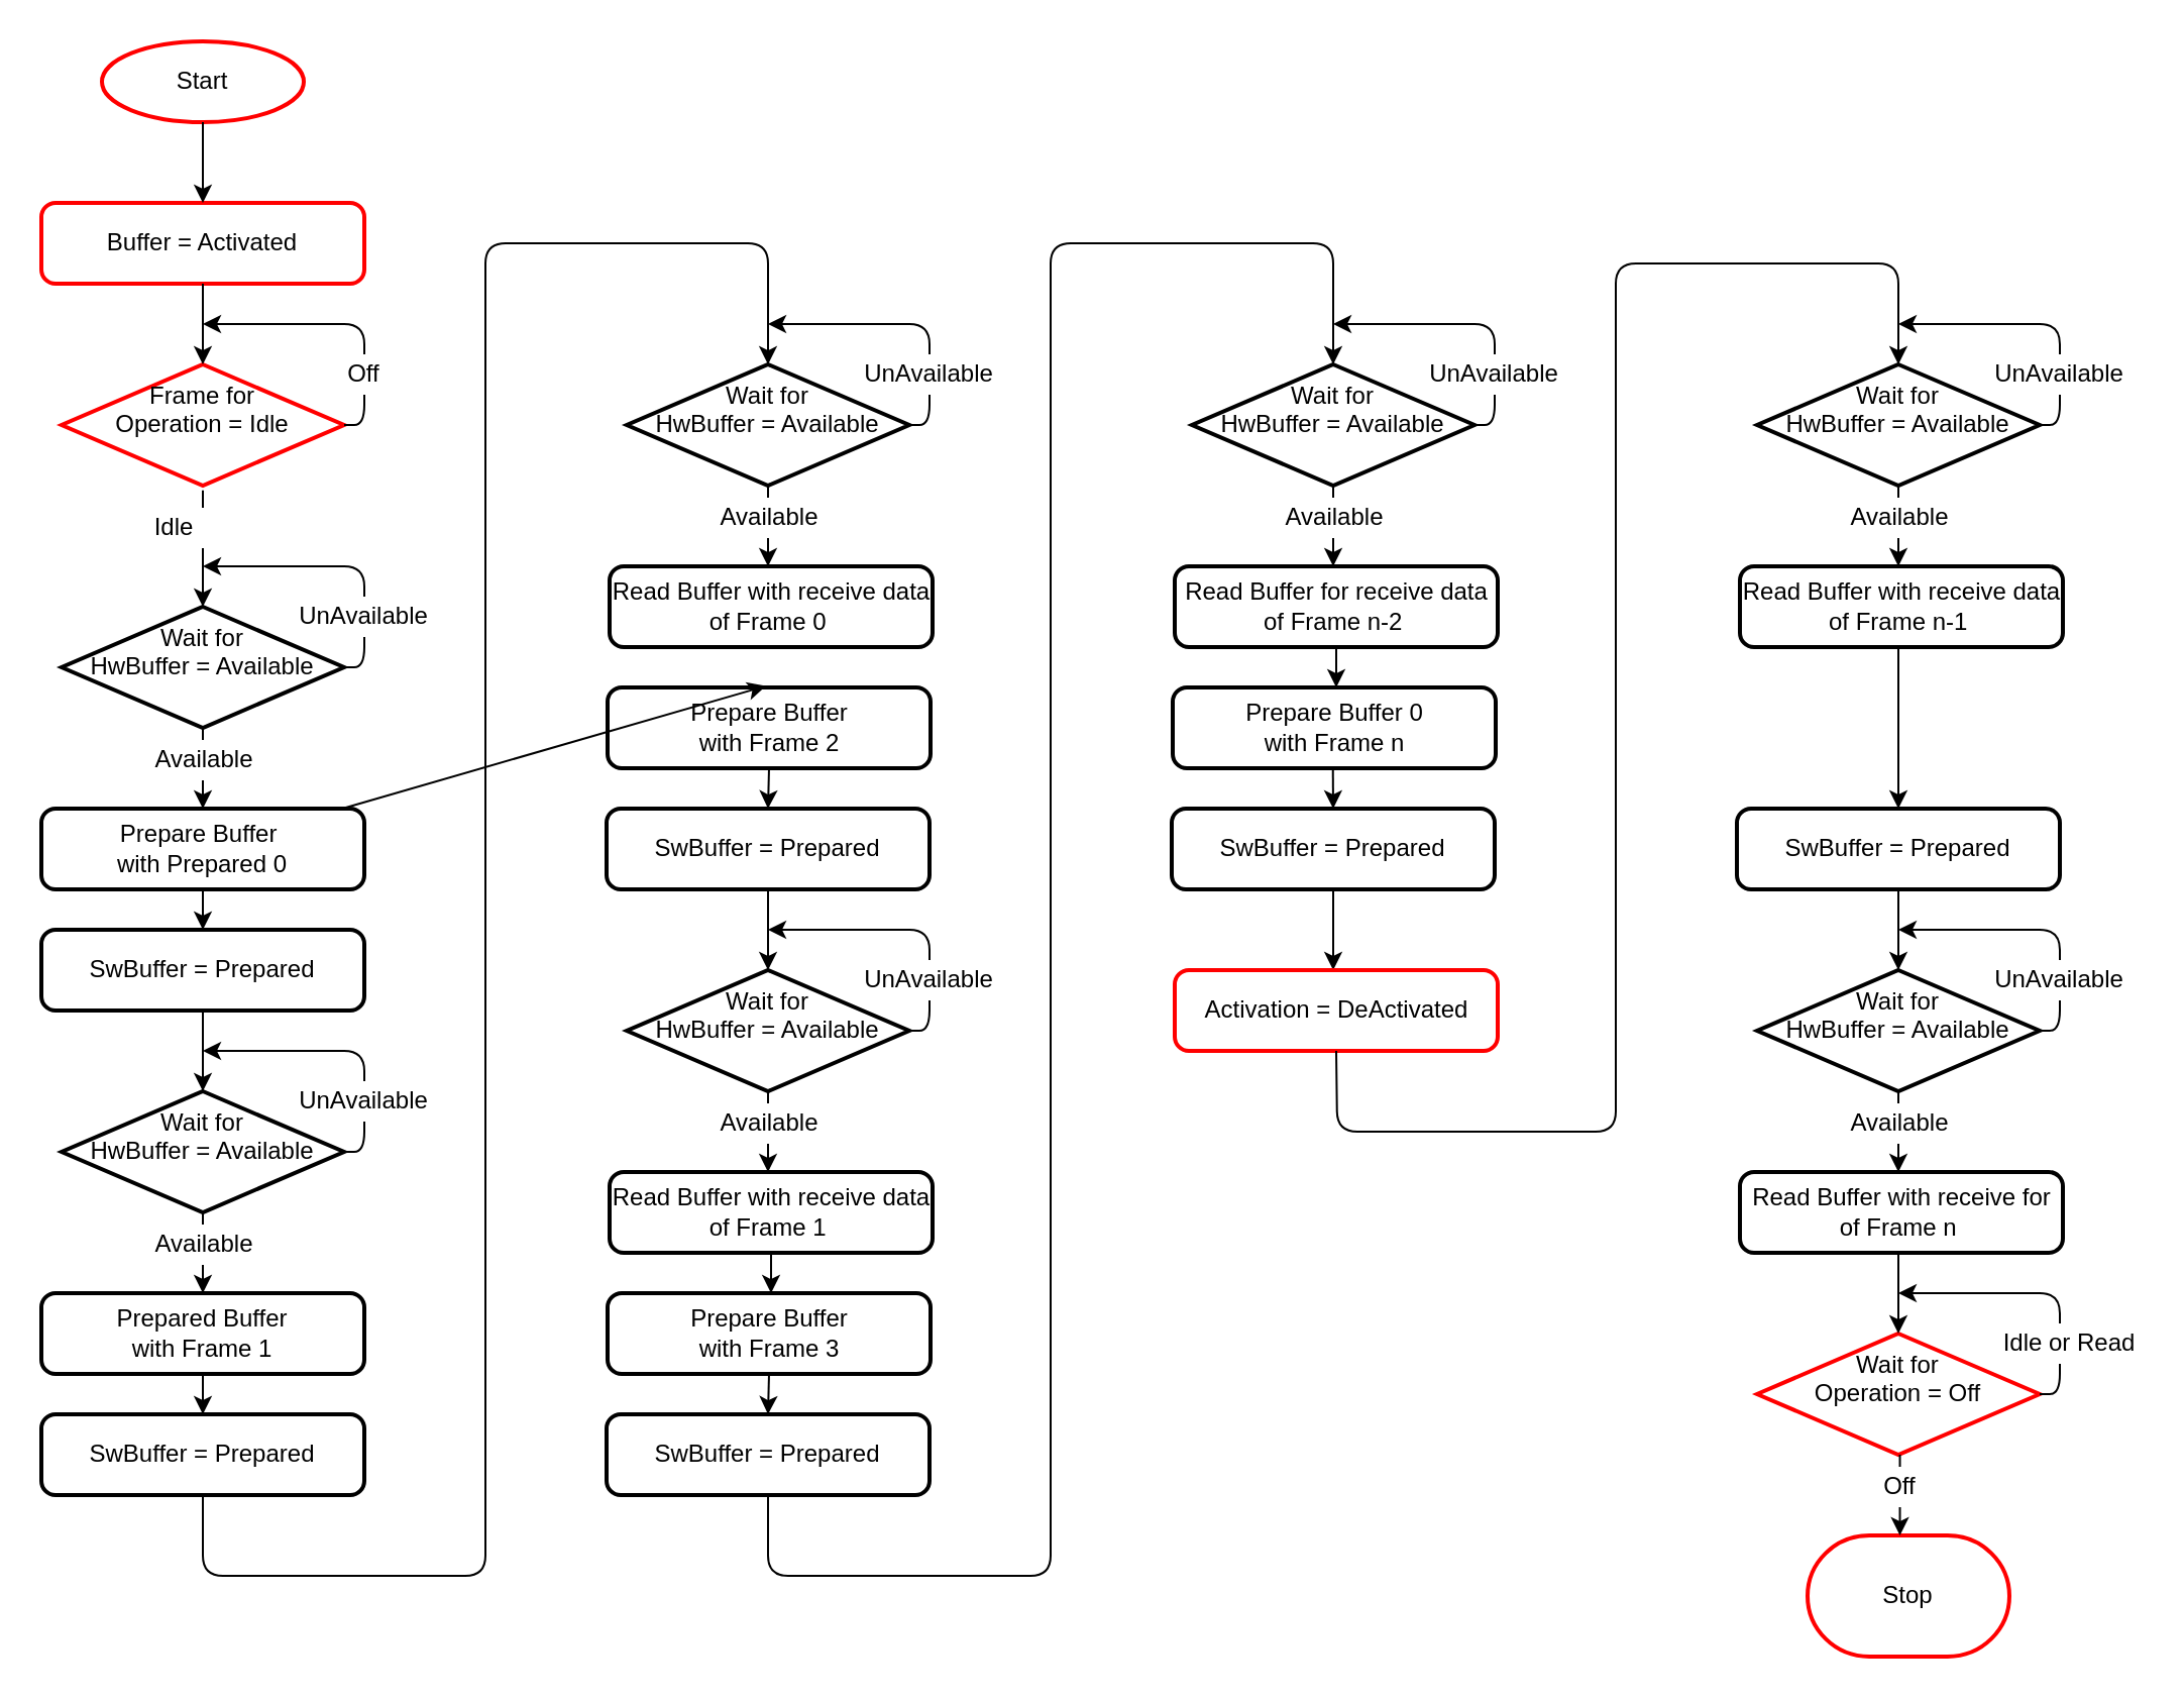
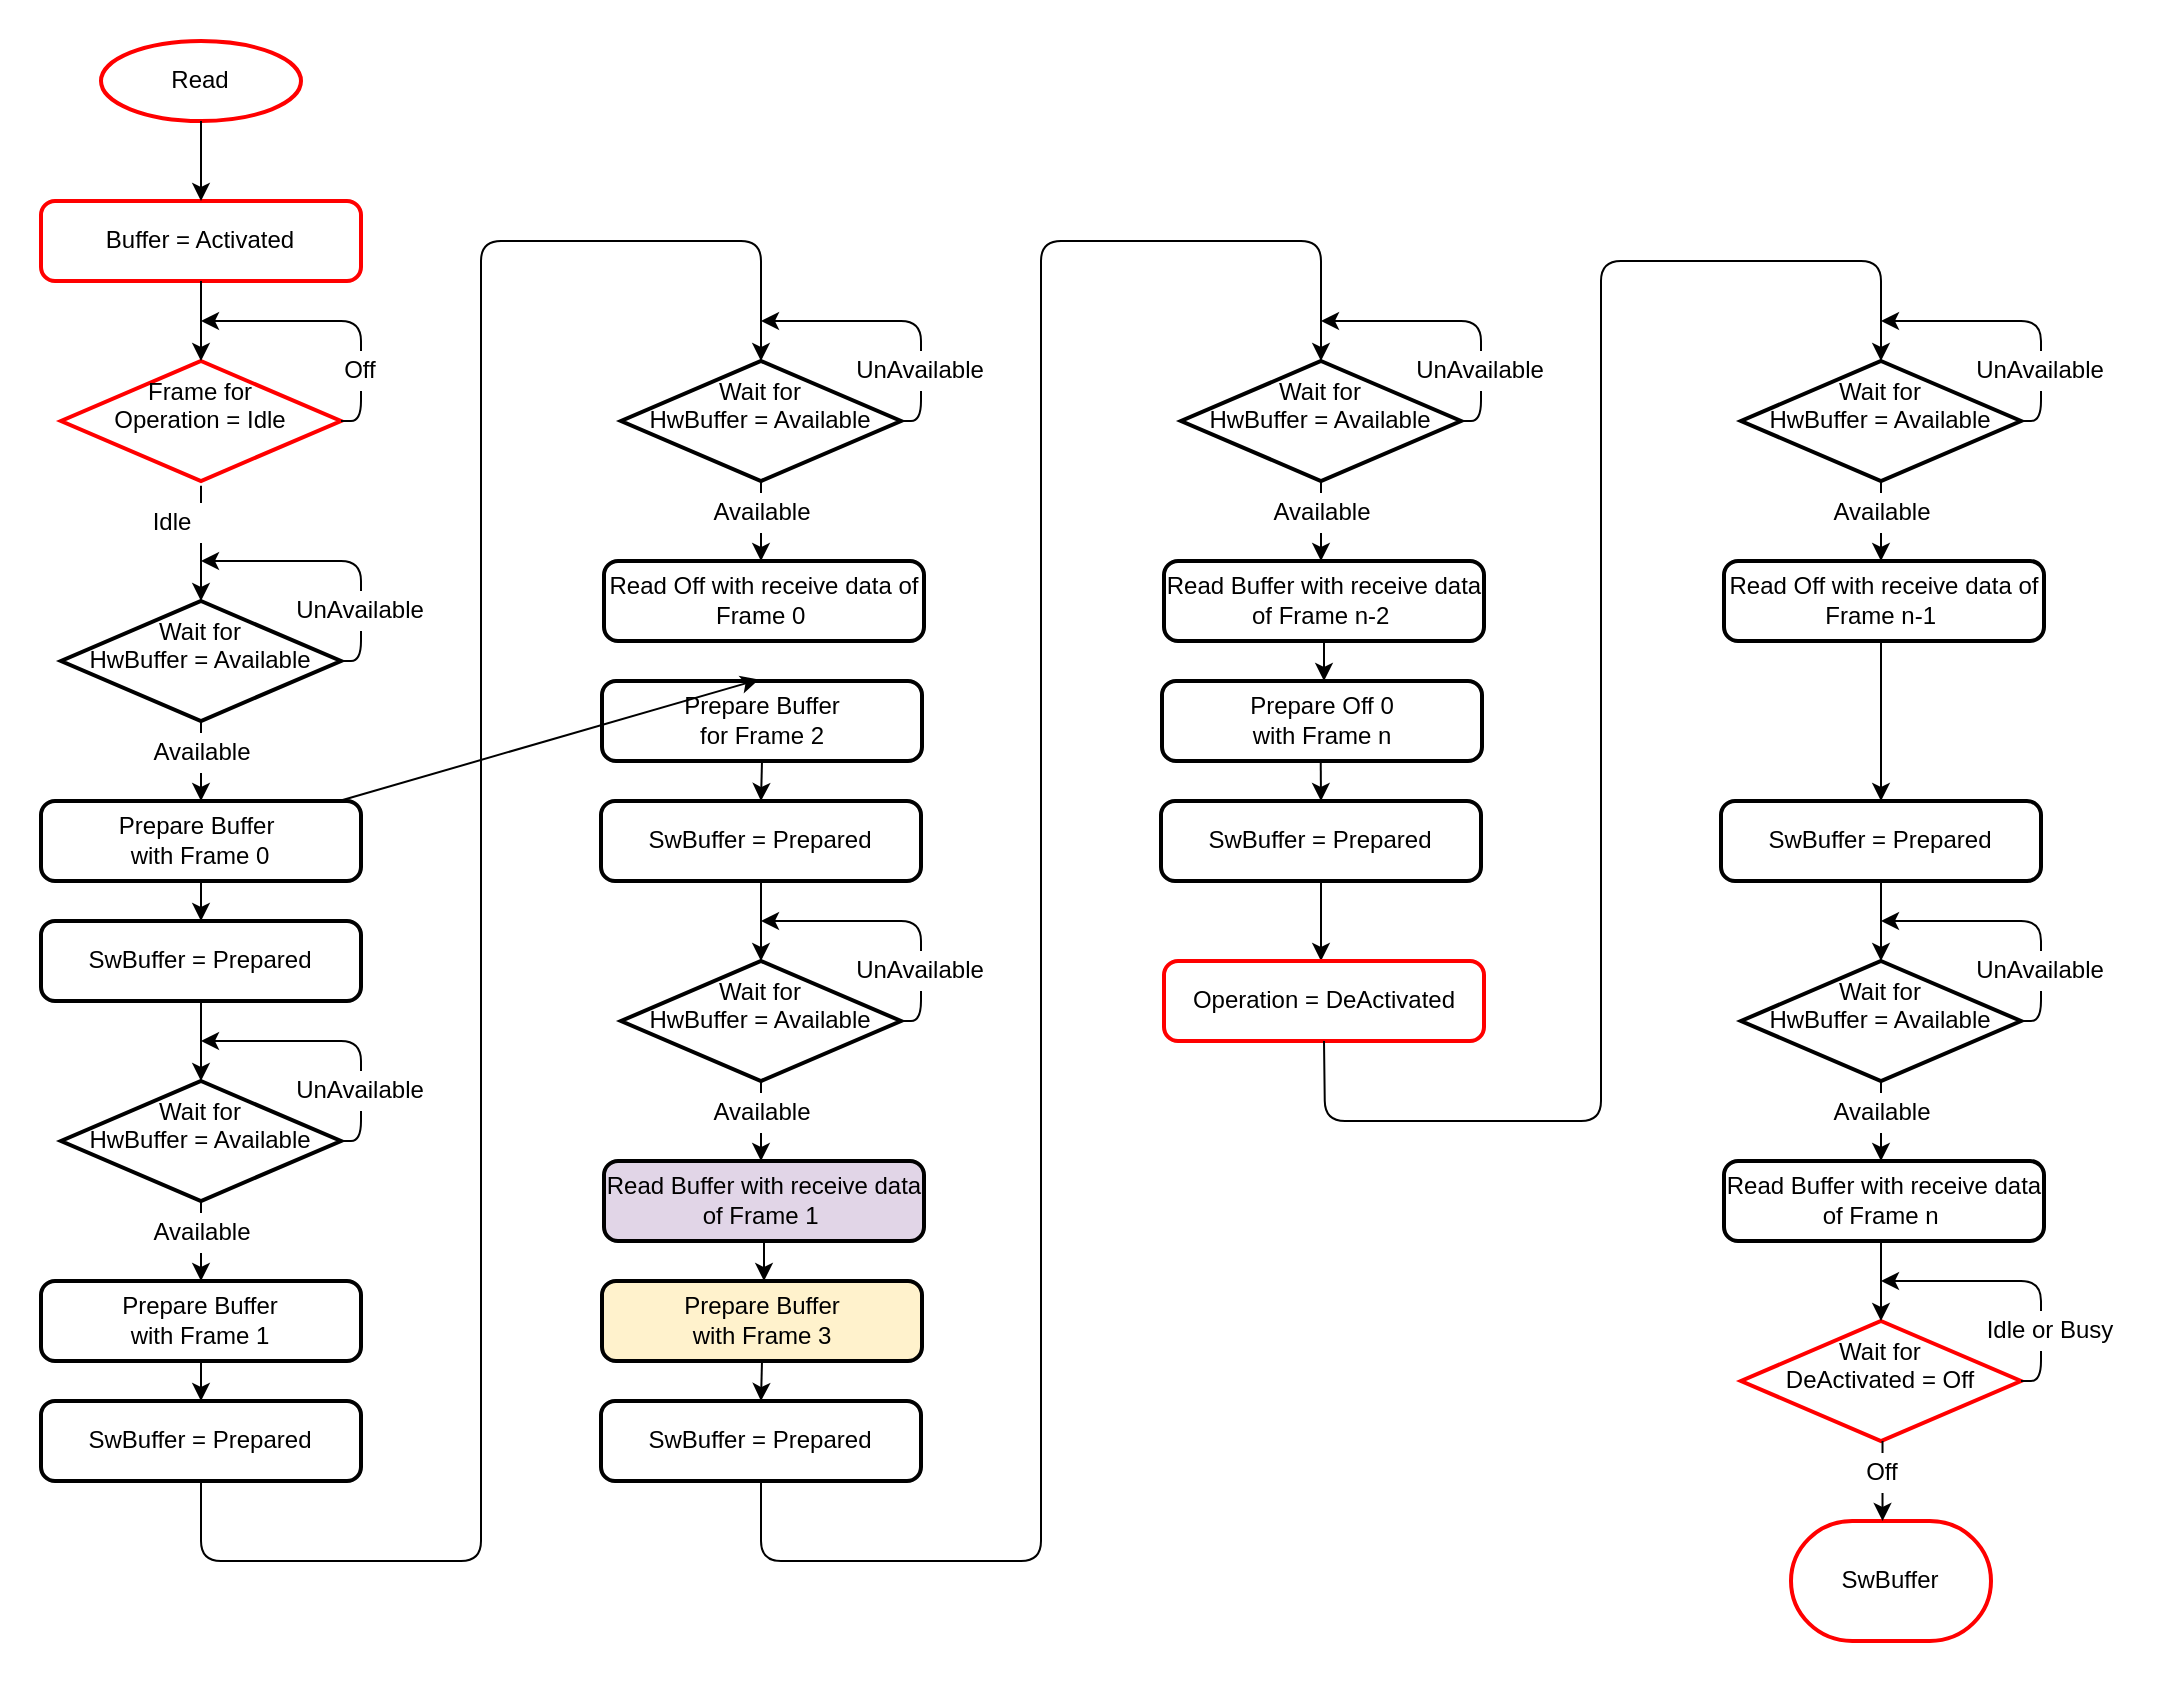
- <mxCell id="2" value="Start" style="strokeWidth=2;html=1;shape=mxgraph.flowchart.start_1;whiteSpace=wrap;strokeColor=#FF0000;" parent="1" vertex="1"><mxGeometry x="50" y="20" width="100" height="40" as="geometry" /></mxCell>
+ <mxCell id="2" value="Read" style="strokeWidth=2;html=1;shape=mxgraph.flowchart.start_1;whiteSpace=wrap;strokeColor=#FF0000;" parent="1" vertex="1"><mxGeometry x="50" y="20" width="100" height="40" as="geometry" /></mxCell>
- <mxCell id="32" value="Read Buffer with receive data of Frame 0&amp;nbsp;" style="rounded=1;whiteSpace=wrap;html=1;absoluteArcSize=1;arcSize=14;strokeWidth=2;" parent="1" vertex="1"><mxGeometry x="301.5" y="280" width="160" height="40" as="geometry" /></mxCell>
+ <mxCell id="32" value="Read Off with receive data of Frame 0&amp;nbsp;" style="rounded=1;whiteSpace=wrap;html=1;absoluteArcSize=1;arcSize=14;strokeWidth=2;" parent="1" vertex="1"><mxGeometry x="301.5" y="280" width="160" height="40" as="geometry" /></mxCell>
- <mxCell id="53" value="Read Buffer for receive data of Frame n-2&amp;nbsp;" style="rounded=1;whiteSpace=wrap;html=1;absoluteArcSize=1;arcSize=14;strokeWidth=2;" parent="1" vertex="1"><mxGeometry x="581.5" y="280" width="160" height="40" as="geometry" /></mxCell>
+ <mxCell id="53" value="Read Buffer with receive data of Frame n-2&amp;nbsp;" style="rounded=1;whiteSpace=wrap;html=1;absoluteArcSize=1;arcSize=14;strokeWidth=2;" parent="1" vertex="1"><mxGeometry x="581.5" y="280" width="160" height="40" as="geometry" /></mxCell>
- <mxCell id="63" value="Read Buffer with receive data of Frame n-1&amp;nbsp;" style="rounded=1;whiteSpace=wrap;html=1;absoluteArcSize=1;arcSize=14;strokeWidth=2;" parent="1" vertex="1"><mxGeometry x="861.5" y="280" width="160" height="40" as="geometry" /></mxCell>
+ <mxCell id="63" value="Read Off with receive data of Frame n-1&amp;nbsp;" style="rounded=1;whiteSpace=wrap;html=1;absoluteArcSize=1;arcSize=14;strokeWidth=2;" parent="1" vertex="1"><mxGeometry x="861.5" y="280" width="160" height="40" as="geometry" /></mxCell>
- <mxCell id="29" value="Prepare Buffer&lt;br&gt;with Frame 2" style="rounded=1;whiteSpace=wrap;html=1;absoluteArcSize=1;arcSize=14;strokeWidth=2;" parent="1" vertex="1"><mxGeometry x="300.5" y="340" width="160" height="40" as="geometry" /></mxCell>
+ <mxCell id="29" value="Prepare Buffer&lt;br&gt;for Frame 2" style="rounded=1;whiteSpace=wrap;html=1;absoluteArcSize=1;arcSize=14;strokeWidth=2;" parent="1" vertex="1"><mxGeometry x="300.5" y="340" width="160" height="40" as="geometry" /></mxCell>
- <mxCell id="50" value="Prepare Buffer 0&lt;br&gt;with Frame n" style="rounded=1;whiteSpace=wrap;html=1;absoluteArcSize=1;arcSize=14;strokeWidth=2;" parent="1" vertex="1"><mxGeometry x="580.5" y="340" width="160" height="40" as="geometry" /></mxCell>
+ <mxCell id="50" value="Prepare Off 0&lt;br&gt;with Frame n" style="rounded=1;whiteSpace=wrap;html=1;absoluteArcSize=1;arcSize=14;strokeWidth=2;" parent="1" vertex="1"><mxGeometry x="580.5" y="340" width="160" height="40" as="geometry" /></mxCell>
- <mxCell id="9" value="Prepare Buffer&amp;nbsp;&lt;br&gt;with Prepared 0" style="rounded=1;whiteSpace=wrap;html=1;absoluteArcSize=1;arcSize=14;strokeWidth=2;" parent="1" vertex="1"><mxGeometry x="20" y="400" width="160" height="40" as="geometry" /></mxCell>
+ <mxCell id="9" value="Prepare Buffer&amp;nbsp;&lt;br&gt;with Frame 0" style="rounded=1;whiteSpace=wrap;html=1;absoluteArcSize=1;arcSize=14;strokeWidth=2;" parent="1" vertex="1"><mxGeometry x="20" y="400" width="160" height="40" as="geometry" /></mxCell>
- <mxCell id="56" value="Activation = DeActivated" style="rounded=1;whiteSpace=wrap;html=1;absoluteArcSize=1;arcSize=14;strokeWidth=2;strokeColor=#FF0000;" parent="1" vertex="1"><mxGeometry x="581.5" y="480" width="160" height="40" as="geometry" /></mxCell>
+ <mxCell id="56" value="Operation = DeActivated" style="rounded=1;whiteSpace=wrap;html=1;absoluteArcSize=1;arcSize=14;strokeWidth=2;strokeColor=#FF0000;" parent="1" vertex="1"><mxGeometry x="581.5" y="480" width="160" height="40" as="geometry" /></mxCell>
- <mxCell id="43" value="Read Buffer with receive data of Frame 1&amp;nbsp;" style="rounded=1;whiteSpace=wrap;html=1;absoluteArcSize=1;arcSize=14;strokeWidth=2;" parent="1" vertex="1"><mxGeometry x="301.5" y="580" width="160" height="40" as="geometry" /></mxCell>
+ <mxCell id="43" value="Read Buffer with receive data of Frame 1&amp;nbsp;" style="rounded=1;whiteSpace=wrap;html=1;absoluteArcSize=1;arcSize=14;strokeWidth=2;fillColor=#e1d5e7;" parent="1" vertex="1"><mxGeometry x="301.5" y="580" width="160" height="40" as="geometry" /></mxCell>
- <mxCell id="71" value="Read Buffer with receive for of Frame n&amp;nbsp;" style="rounded=1;whiteSpace=wrap;html=1;absoluteArcSize=1;arcSize=14;strokeWidth=2;" parent="1" vertex="1"><mxGeometry x="861.5" y="580" width="160" height="40" as="geometry" /></mxCell>
+ <mxCell id="71" value="Read Buffer with receive data of Frame n&amp;nbsp;" style="rounded=1;whiteSpace=wrap;html=1;absoluteArcSize=1;arcSize=14;strokeWidth=2;" parent="1" vertex="1"><mxGeometry x="861.5" y="580" width="160" height="40" as="geometry" /></mxCell>
- <mxCell id="20" value="Prepared Buffer&lt;br&gt;with Frame 1" style="rounded=1;whiteSpace=wrap;html=1;absoluteArcSize=1;arcSize=14;strokeWidth=2;" parent="1" vertex="1"><mxGeometry x="20" y="640" width="160" height="40" as="geometry" /></mxCell>
+ <mxCell id="20" value="Prepare Buffer&lt;br&gt;with Frame 1" style="rounded=1;whiteSpace=wrap;html=1;absoluteArcSize=1;arcSize=14;strokeWidth=2;" parent="1" vertex="1"><mxGeometry x="20" y="640" width="160" height="40" as="geometry" /></mxCell>
- <mxCell id="40" value="Prepare Buffer&lt;br&gt;with Frame 3" style="rounded=1;whiteSpace=wrap;html=1;absoluteArcSize=1;arcSize=14;strokeWidth=2;" parent="1" vertex="1"><mxGeometry x="300.5" y="640" width="160" height="40" as="geometry" /></mxCell>
+ <mxCell id="40" value="Prepare Buffer&lt;br&gt;with Frame 3" style="rounded=1;whiteSpace=wrap;html=1;absoluteArcSize=1;arcSize=14;strokeWidth=2;fillColor=#fff2cc;" parent="1" vertex="1"><mxGeometry x="300.5" y="640" width="160" height="40" as="geometry" /></mxCell>
- <mxCell id="81" value="Idle or Read" style="text;html=1;strokeColor=none;fillColor=default;align=center;verticalAlign=middle;whiteSpace=wrap;rounded=0;" parent="1" vertex="1"><mxGeometry x="990" y="655" width="70" height="20" as="geometry" /></mxCell>
+ <mxCell id="81" value="Idle or Busy" style="text;html=1;strokeColor=none;fillColor=default;align=center;verticalAlign=middle;whiteSpace=wrap;rounded=0;" parent="1" vertex="1"><mxGeometry x="990" y="655" width="70" height="20" as="geometry" /></mxCell>
- <mxCell id="78" value="Wait for&lt;br&gt;Operation = Off&lt;br&gt;&amp;nbsp;&amp;nbsp;" style="strokeWidth=2;html=1;shape=mxgraph.flowchart.decision;whiteSpace=wrap;strokeColor=#FF0000;" parent="1" vertex="1"><mxGeometry x="870" y="660" width="140" height="60" as="geometry" /></mxCell>
+ <mxCell id="78" value="Wait for&lt;br&gt;DeActivated = Off&lt;br&gt;&amp;nbsp;&amp;nbsp;" style="strokeWidth=2;html=1;shape=mxgraph.flowchart.decision;whiteSpace=wrap;strokeColor=#FF0000;" parent="1" vertex="1"><mxGeometry x="870" y="660" width="140" height="60" as="geometry" /></mxCell>
- <mxCell id="72" value="Stop" style="strokeWidth=2;html=1;shape=mxgraph.flowchart.terminator;whiteSpace=wrap;fillColor=default;strokeColor=#FF0000;" parent="1" vertex="1"><mxGeometry x="895" y="760" width="100" height="60" as="geometry" /></mxCell>
+ <mxCell id="72" value="SwBuffer" style="strokeWidth=2;html=1;shape=mxgraph.flowchart.terminator;whiteSpace=wrap;fillColor=default;strokeColor=#FF0000;" parent="1" vertex="1"><mxGeometry x="895" y="760" width="100" height="60" as="geometry" /></mxCell>
